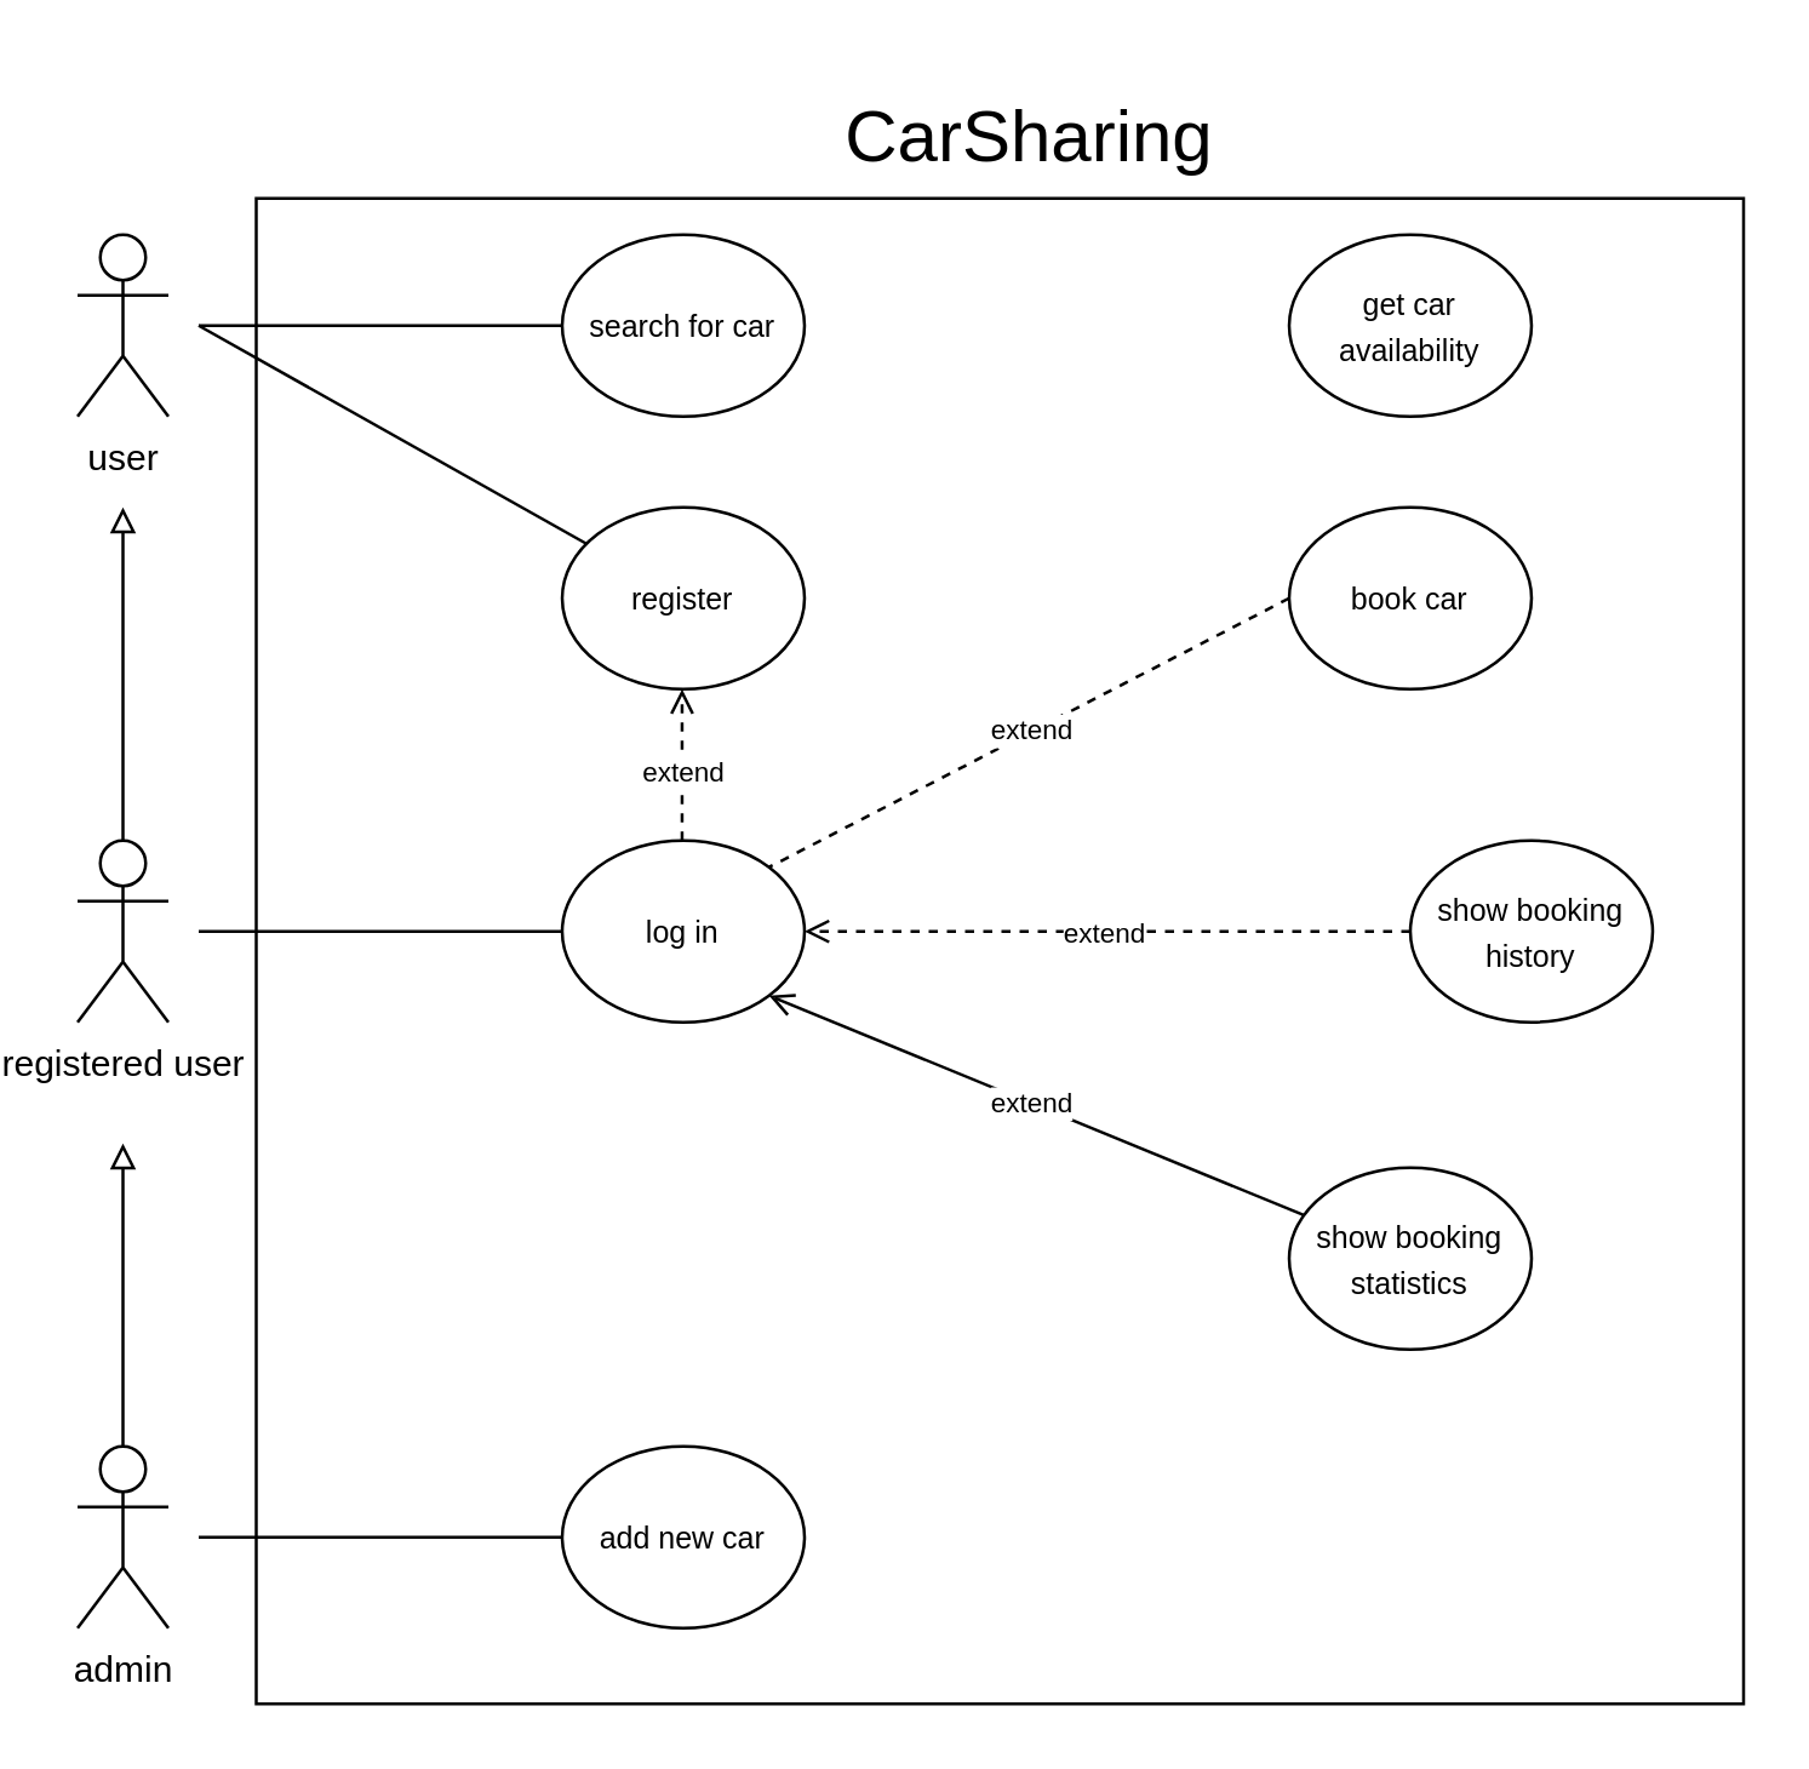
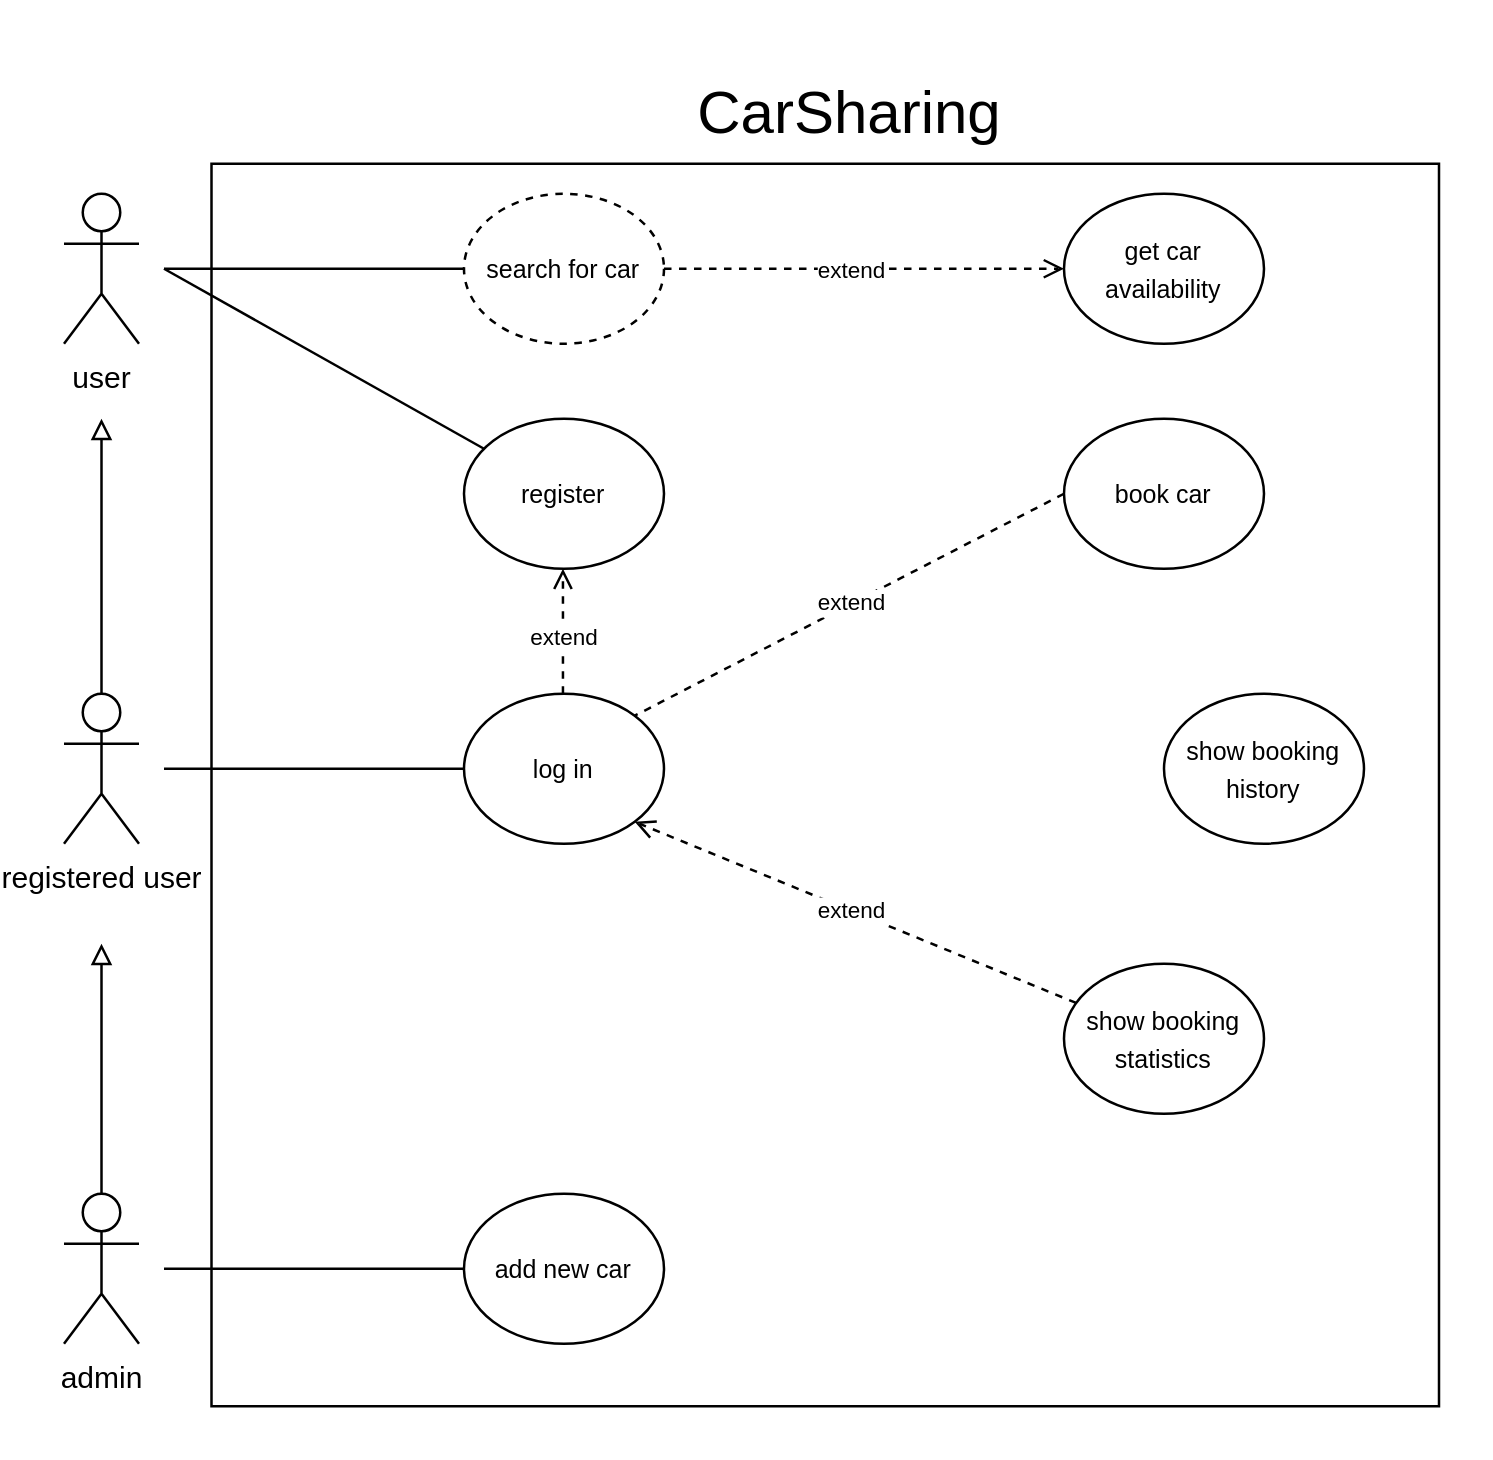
- <mxCell id="13" value="&lt;font style=&quot;font-size: 10px;&quot;&gt;search for car&lt;/font&gt;" style="ellipse;whiteSpace=wrap;html=1;fontFamily=Helvetica;" parent="1" vertex="1"><mxGeometry x="180" y="77" width="80" height="60" as="geometry" /></mxCell>
+ <mxCell id="13" value="&lt;font style=&quot;font-size: 10px;&quot;&gt;search for car&lt;/font&gt;" style="ellipse;whiteSpace=wrap;html=1;fontFamily=Helvetica;dashed=1;" parent="1" vertex="1"><mxGeometry x="180" y="77" width="80" height="60" as="geometry" /></mxCell>
+ <mxCell id="11" style="edgeStyle=none;rounded=0;orthogonalLoop=1;jettySize=auto;html=1;entryX=0;entryY=0.5;entryDx=0;entryDy=0;endArrow=open;endFill=0;dashed=1;" parent="1" source="13" target="17" edge="1"><mxGeometry relative="1" as="geometry" /></mxCell>
+ <mxCell id="12" value="extend" style="edgeLabel;html=1;align=center;verticalAlign=middle;resizable=0;points=[];fontSize=9;" parent="11" vertex="1" connectable="0"><mxGeometry x="-0.424" relative="1" as="geometry"><mxPoint x="28" as="offset" /></mxGeometry></mxCell>
- <mxCell id="23" value="" style="edgeStyle=none;rounded=0;orthogonalLoop=1;jettySize=auto;html=1;dashed=1;fontSize=9;endArrow=open;endFill=0;entryX=1;entryY=0.5;entryDx=0;entryDy=0;" parent="1" source="25" target="22" edge="1"><mxGeometry x="-0.29" relative="1" as="geometry"><Array as="points" /><mxPoint as="offset" /><mxPoint x="270" y="305" as="targetPoint" /></mxGeometry></mxCell>
- <mxCell id="24" value="extend" style="edgeLabel;html=1;align=center;verticalAlign=middle;resizable=0;points=[];fontSize=9;" parent="23" vertex="1" connectable="0"><mxGeometry x="-0.189" relative="1" as="geometry"><mxPoint x="-21" as="offset" /></mxGeometry></mxCell>
- <mxCell id="26" style="edgeStyle=none;rounded=0;orthogonalLoop=1;jettySize=auto;html=1;entryX=1;entryY=1;entryDx=0;entryDy=0;dashed=0;fontSize=9;endArrow=open;endFill=0;" parent="1" source="28" target="22" edge="1"><mxGeometry relative="1" as="geometry" /></mxCell>
+ <mxCell id="26" style="edgeStyle=none;rounded=0;orthogonalLoop=1;jettySize=auto;html=1;entryX=1;entryY=1;entryDx=0;entryDy=0;dashed=1;fontSize=9;endArrow=open;endFill=0;" parent="1" source="28" target="22" edge="1"><mxGeometry relative="1" as="geometry" /></mxCell>
